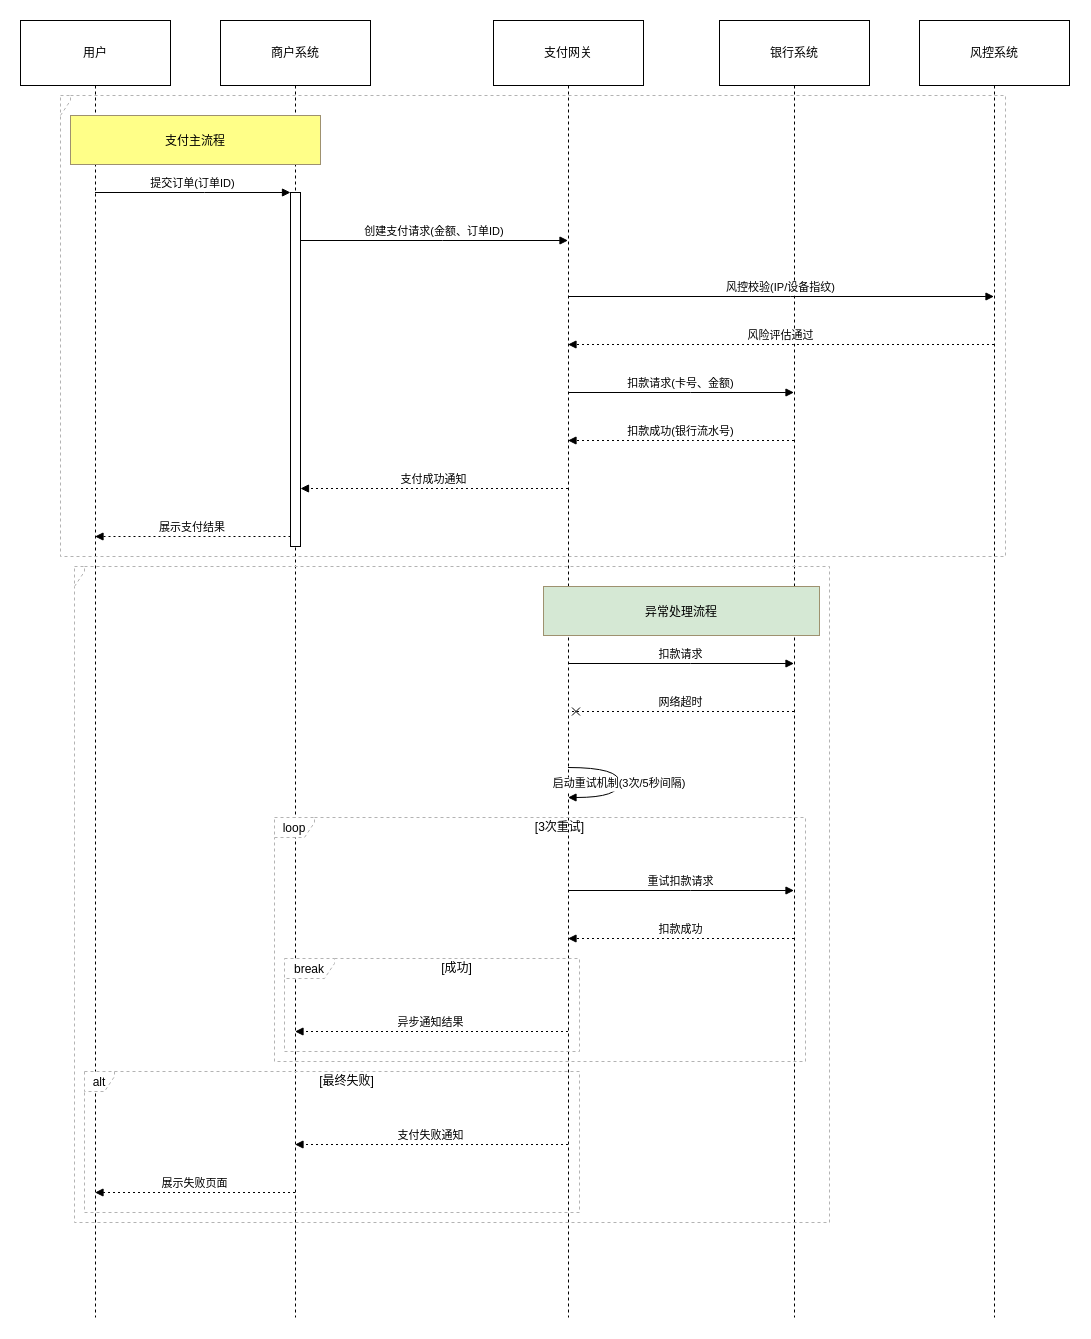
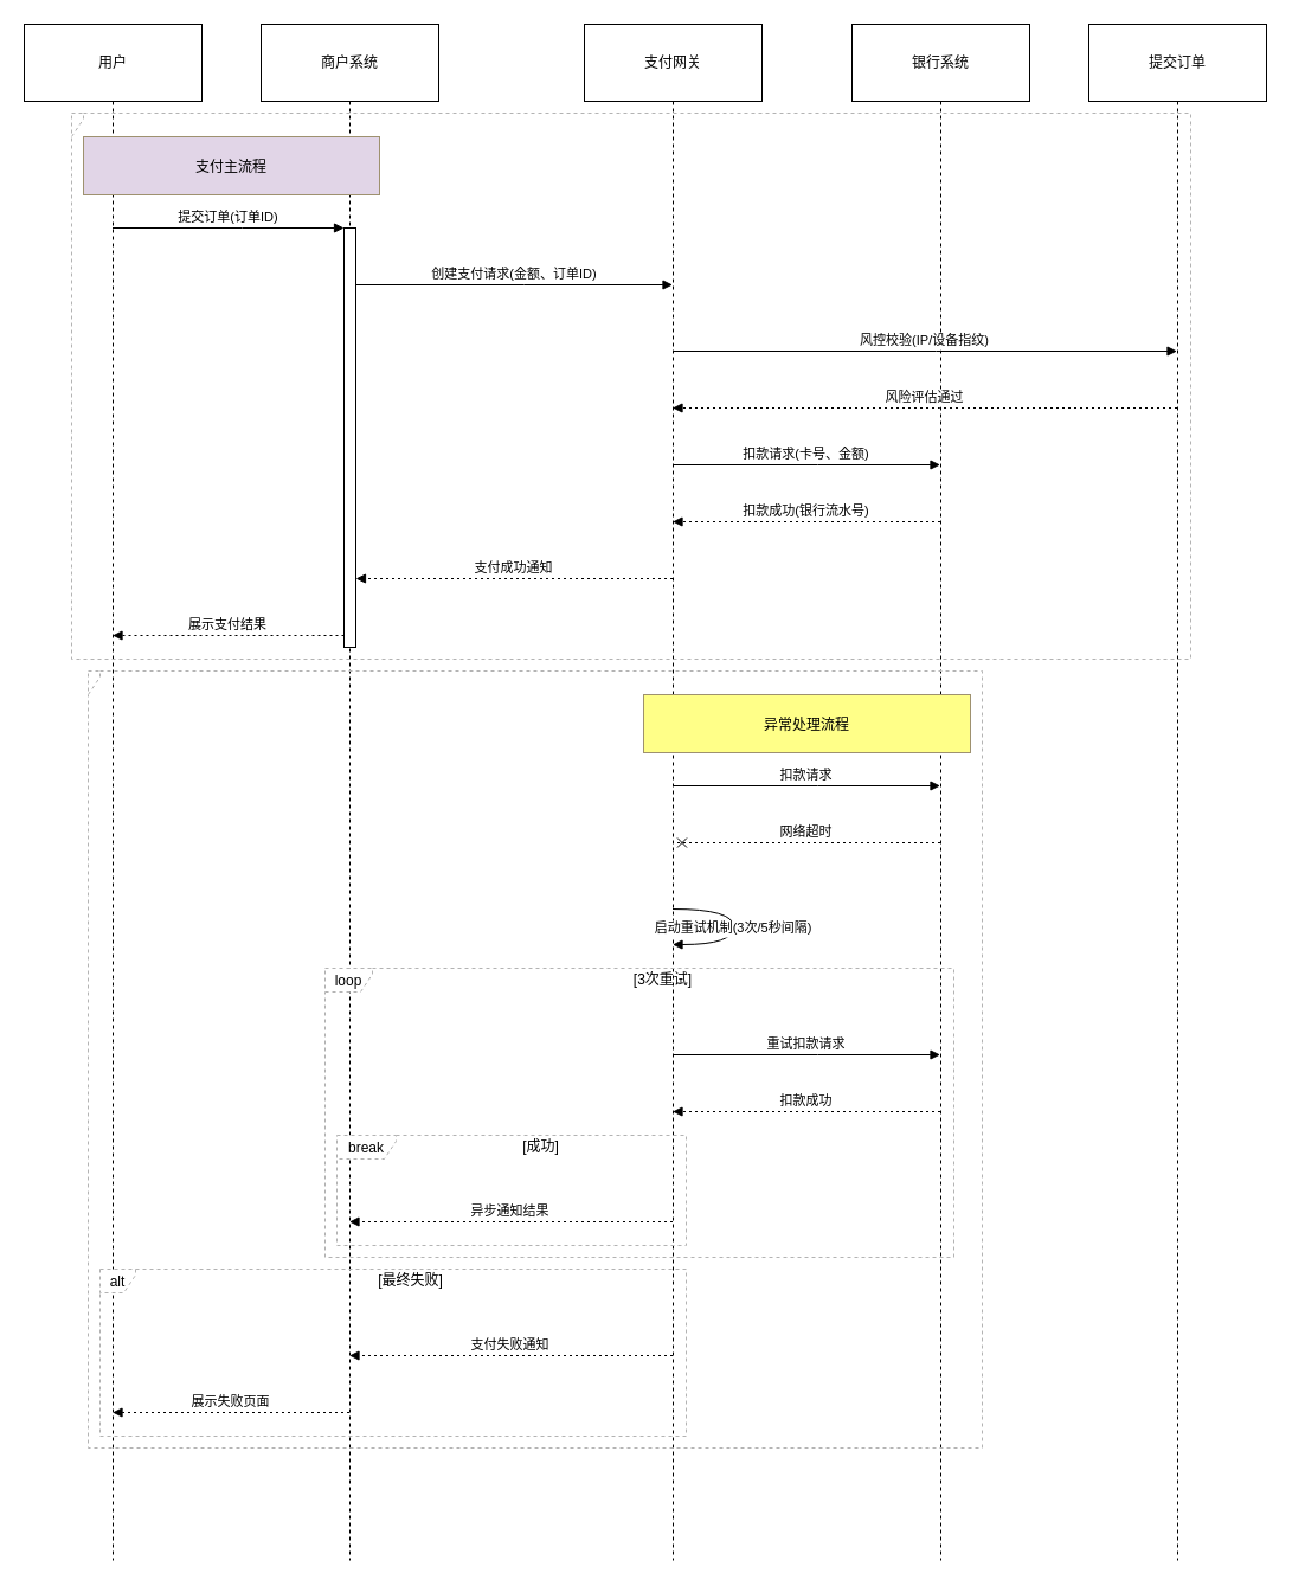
- <mxCell id="7" value="风控系统" style="shape=umlLifeline;perimeter=lifelinePerimeter;whiteSpace=wrap;container=1;dropTarget=0;collapsible=0;recursiveResize=0;outlineConnect=0;portConstraint=eastwest;newEdgeStyle={&quot;edgeStyle&quot;:&quot;elbowEdgeStyle&quot;,&quot;elbow&quot;:&quot;vertical&quot;,&quot;curved&quot;:0,&quot;rounded&quot;:0};size=65;" parent="1" vertex="1"><mxGeometry x="919" y="20" width="150" height="1297" as="geometry" /></mxCell>
+ <mxCell id="7" value="提交订单" style="shape=umlLifeline;perimeter=lifelinePerimeter;whiteSpace=wrap;container=1;dropTarget=0;collapsible=0;recursiveResize=0;outlineConnect=0;portConstraint=eastwest;newEdgeStyle={&quot;edgeStyle&quot;:&quot;elbowEdgeStyle&quot;,&quot;elbow&quot;:&quot;vertical&quot;,&quot;curved&quot;:0,&quot;rounded&quot;:0};size=65;" parent="1" vertex="1"><mxGeometry x="919" y="20" width="150" height="1297" as="geometry" /></mxCell>
- <mxCell id="34" value="支付主流程" style="fillColor=#ffff88;strokeColor=#9E916F;" parent="1" vertex="1"><mxGeometry x="70" y="115" width="250" height="49" as="geometry" /></mxCell>
+ <mxCell id="34" value="支付主流程" style="fillColor=#e1d5e7;strokeColor=#9E916F;" parent="1" vertex="1"><mxGeometry x="70" y="115" width="250" height="49" as="geometry" /></mxCell>
- <mxCell id="35" value="异常处理流程" style="fillColor=#d5e8d4;strokeColor=#9E916F;" parent="1" vertex="1"><mxGeometry x="543" y="586" width="276" height="49" as="geometry" /></mxCell>
+ <mxCell id="35" value="异常处理流程" style="fillColor=#ffff88;strokeColor=#9E916F;" parent="1" vertex="1"><mxGeometry x="543" y="586" width="276" height="49" as="geometry" /></mxCell>
